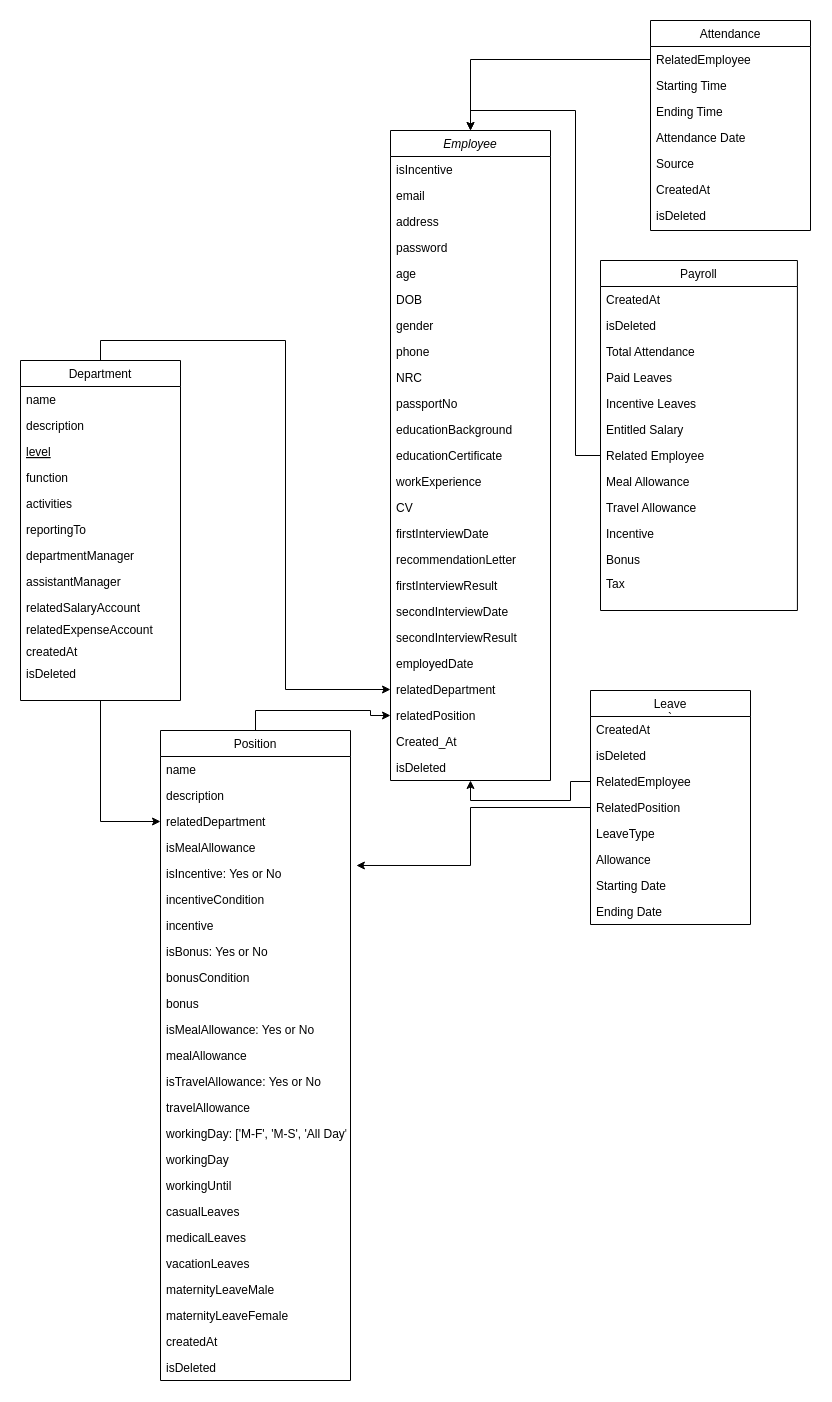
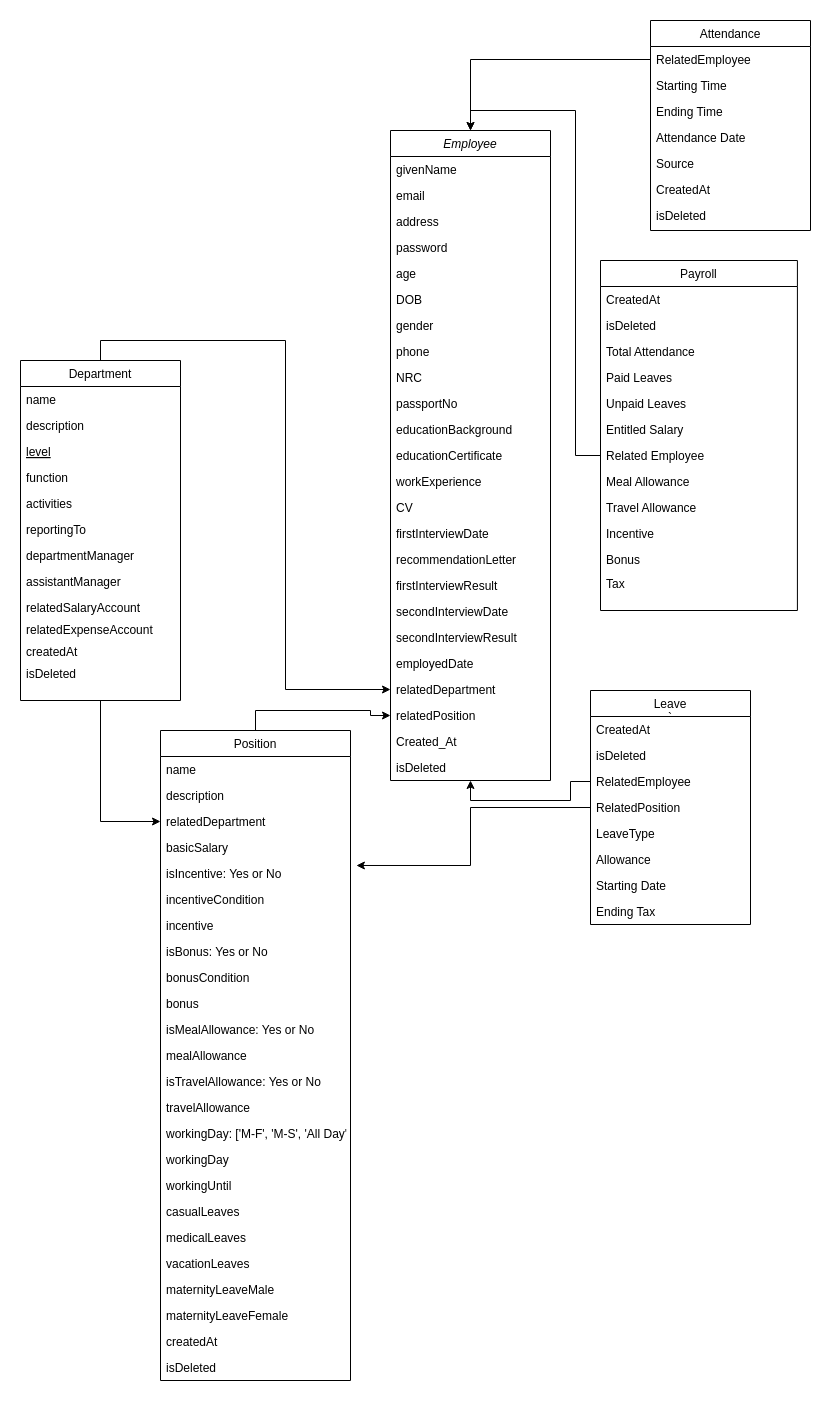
- <mxCell id="3" value="isIncentive" style="text;align=left;verticalAlign=top;spacingLeft=4;spacingRight=4;overflow=hidden;rotatable=0;points=[[0,0.5],[1,0.5]];portConstraint=eastwest;" parent="2" vertex="1"><mxGeometry y="26" width="160" height="26" as="geometry" /></mxCell>
+ <mxCell id="3" value="givenName" style="text;align=left;verticalAlign=top;spacingLeft=4;spacingRight=4;overflow=hidden;rotatable=0;points=[[0,0.5],[1,0.5]];portConstraint=eastwest;" parent="2" vertex="1"><mxGeometry y="26" width="160" height="26" as="geometry" /></mxCell>
- <mxCell id="93" value="Incentive Leaves" style="text;align=left;verticalAlign=top;spacingLeft=4;spacingRight=4;overflow=hidden;rotatable=0;points=[[0,0.5],[1,0.5]];portConstraint=eastwest;" parent="88" vertex="1"><mxGeometry y="130" width="196.92" height="26" as="geometry" /></mxCell>
+ <mxCell id="93" value="Unpaid Leaves" style="text;align=left;verticalAlign=top;spacingLeft=4;spacingRight=4;overflow=hidden;rotatable=0;points=[[0,0.5],[1,0.5]];portConstraint=eastwest;" parent="88" vertex="1"><mxGeometry y="130" width="196.92" height="26" as="geometry" /></mxCell>
- <mxCell id="47" value="isMealAllowance" style="text;align=left;verticalAlign=top;spacingLeft=4;spacingRight=4;overflow=hidden;rotatable=0;points=[[0,0.5],[1,0.5]];portConstraint=eastwest;" parent="43" vertex="1"><mxGeometry y="104" width="190" height="26" as="geometry" /></mxCell>
+ <mxCell id="47" value="basicSalary" style="text;align=left;verticalAlign=top;spacingLeft=4;spacingRight=4;overflow=hidden;rotatable=0;points=[[0,0.5],[1,0.5]];portConstraint=eastwest;" parent="43" vertex="1"><mxGeometry y="104" width="190" height="26" as="geometry" /></mxCell>
- <mxCell id="85" value="Ending Date" style="text;align=left;verticalAlign=top;spacingLeft=4;spacingRight=4;overflow=hidden;rotatable=0;points=[[0,0.5],[1,0.5]];portConstraint=eastwest;" parent="77" vertex="1"><mxGeometry y="208" width="160" height="26" as="geometry" /></mxCell>
+ <mxCell id="85" value="Ending Tax" style="text;align=left;verticalAlign=top;spacingLeft=4;spacingRight=4;overflow=hidden;rotatable=0;points=[[0,0.5],[1,0.5]];portConstraint=eastwest;" parent="77" vertex="1"><mxGeometry y="208" width="160" height="26" as="geometry" /></mxCell>
